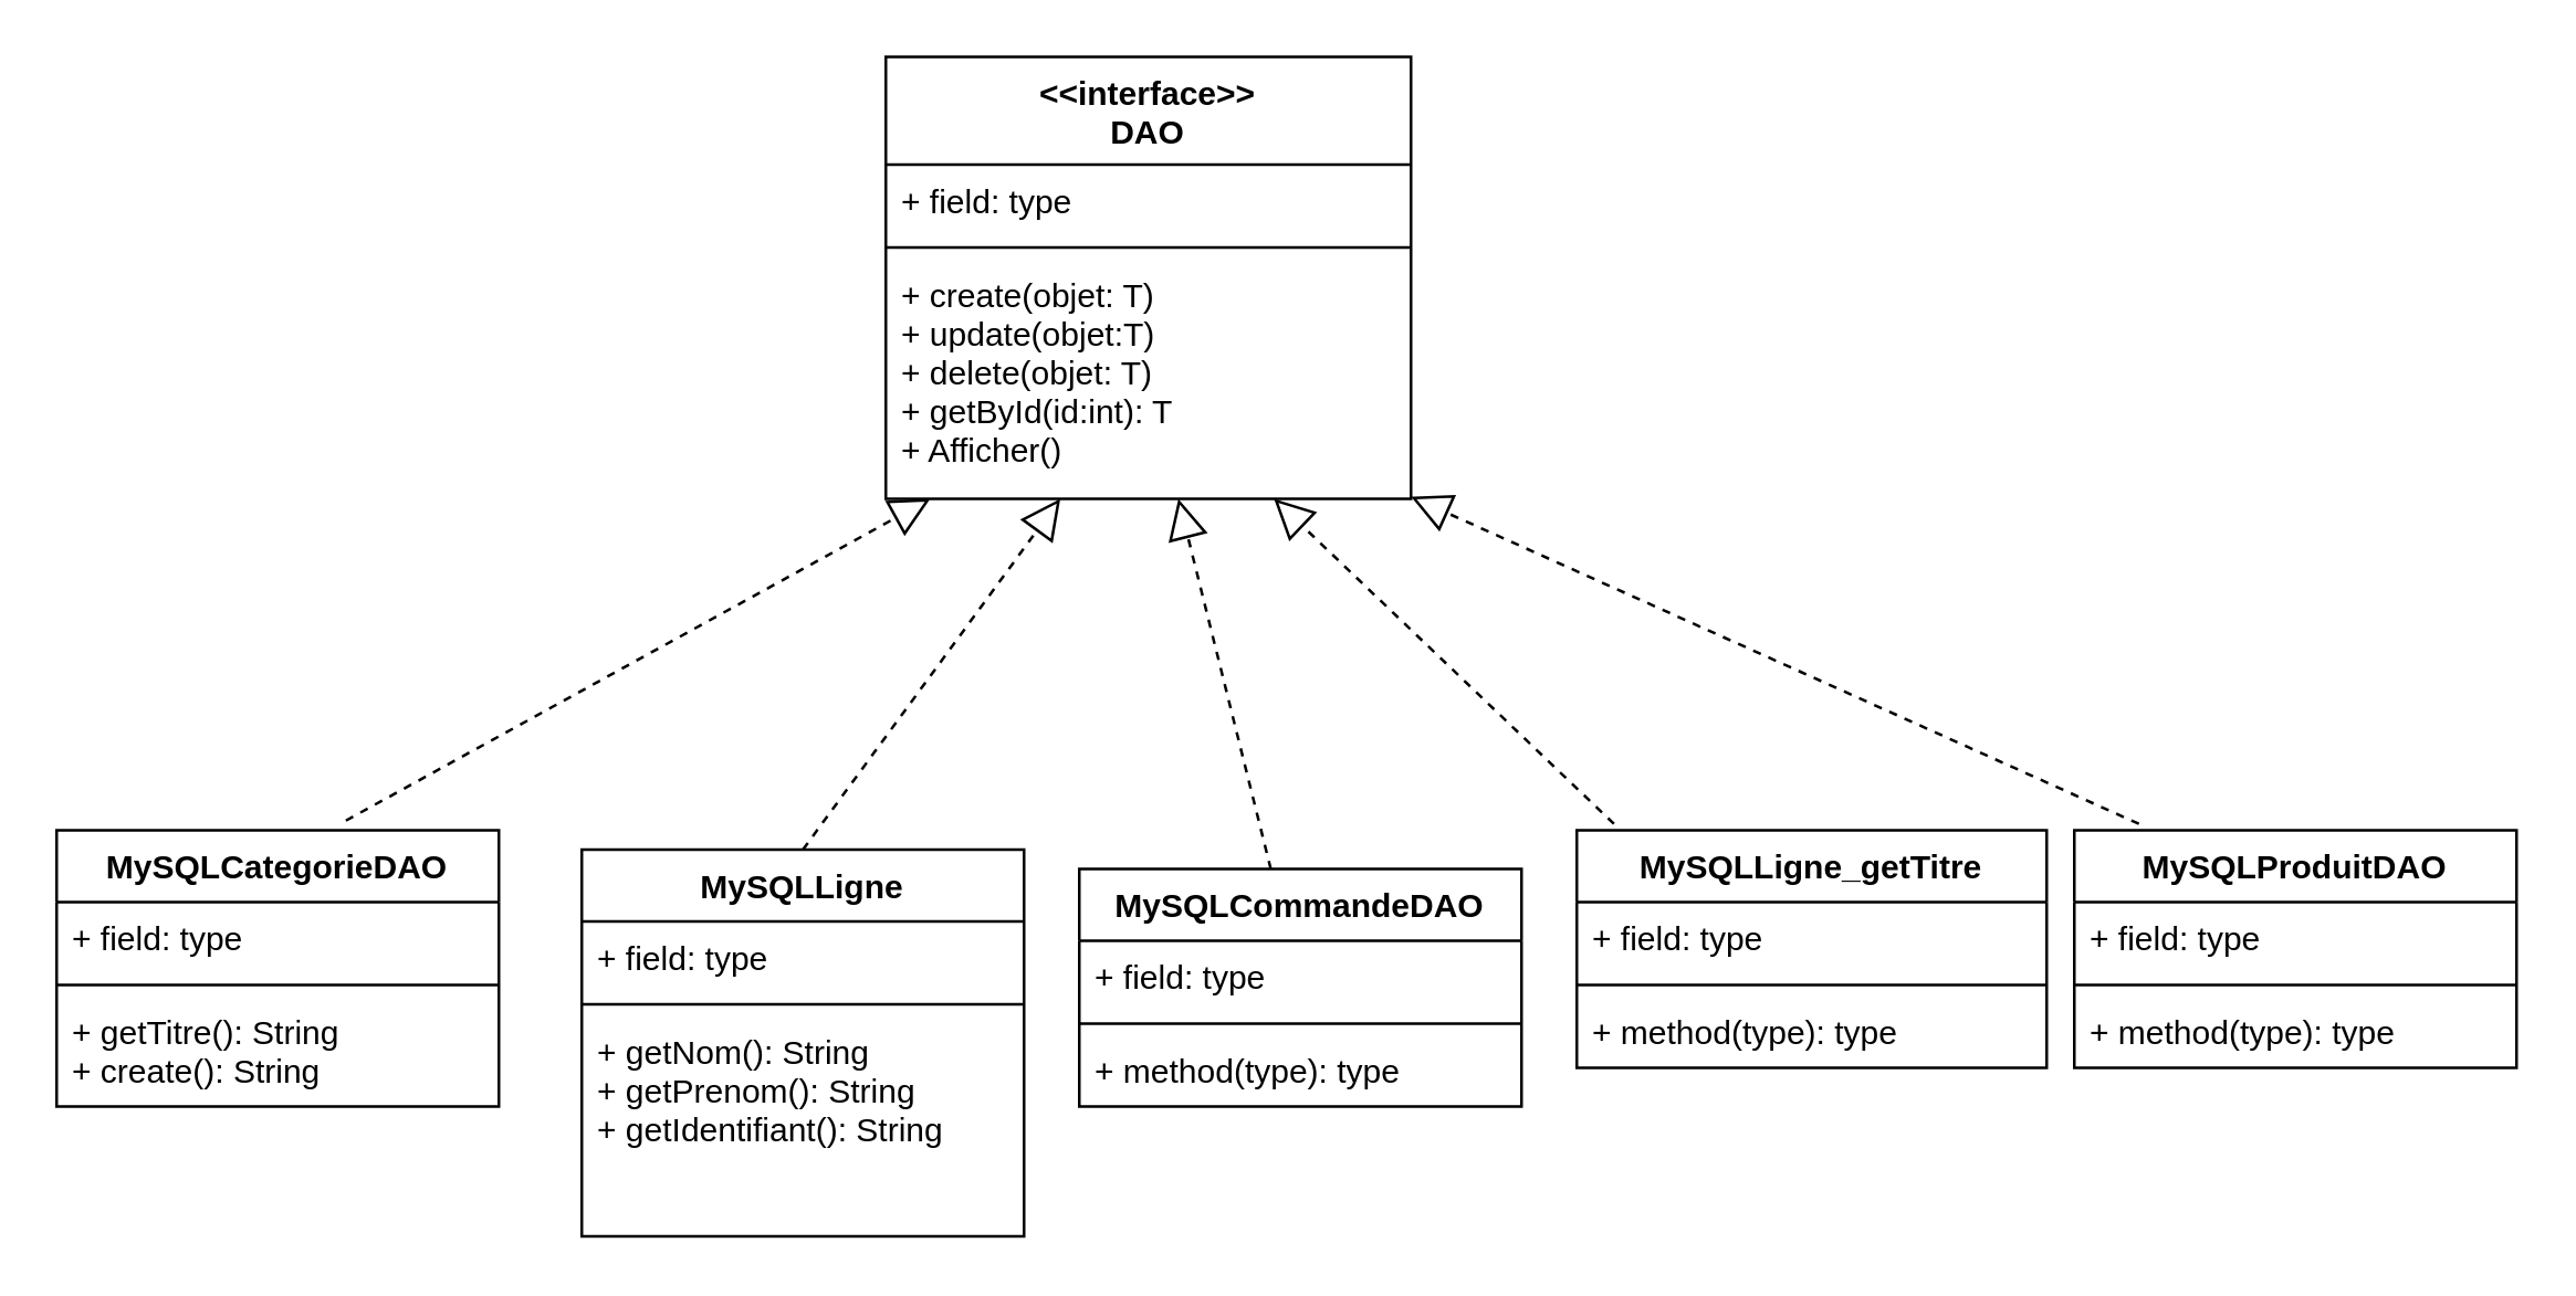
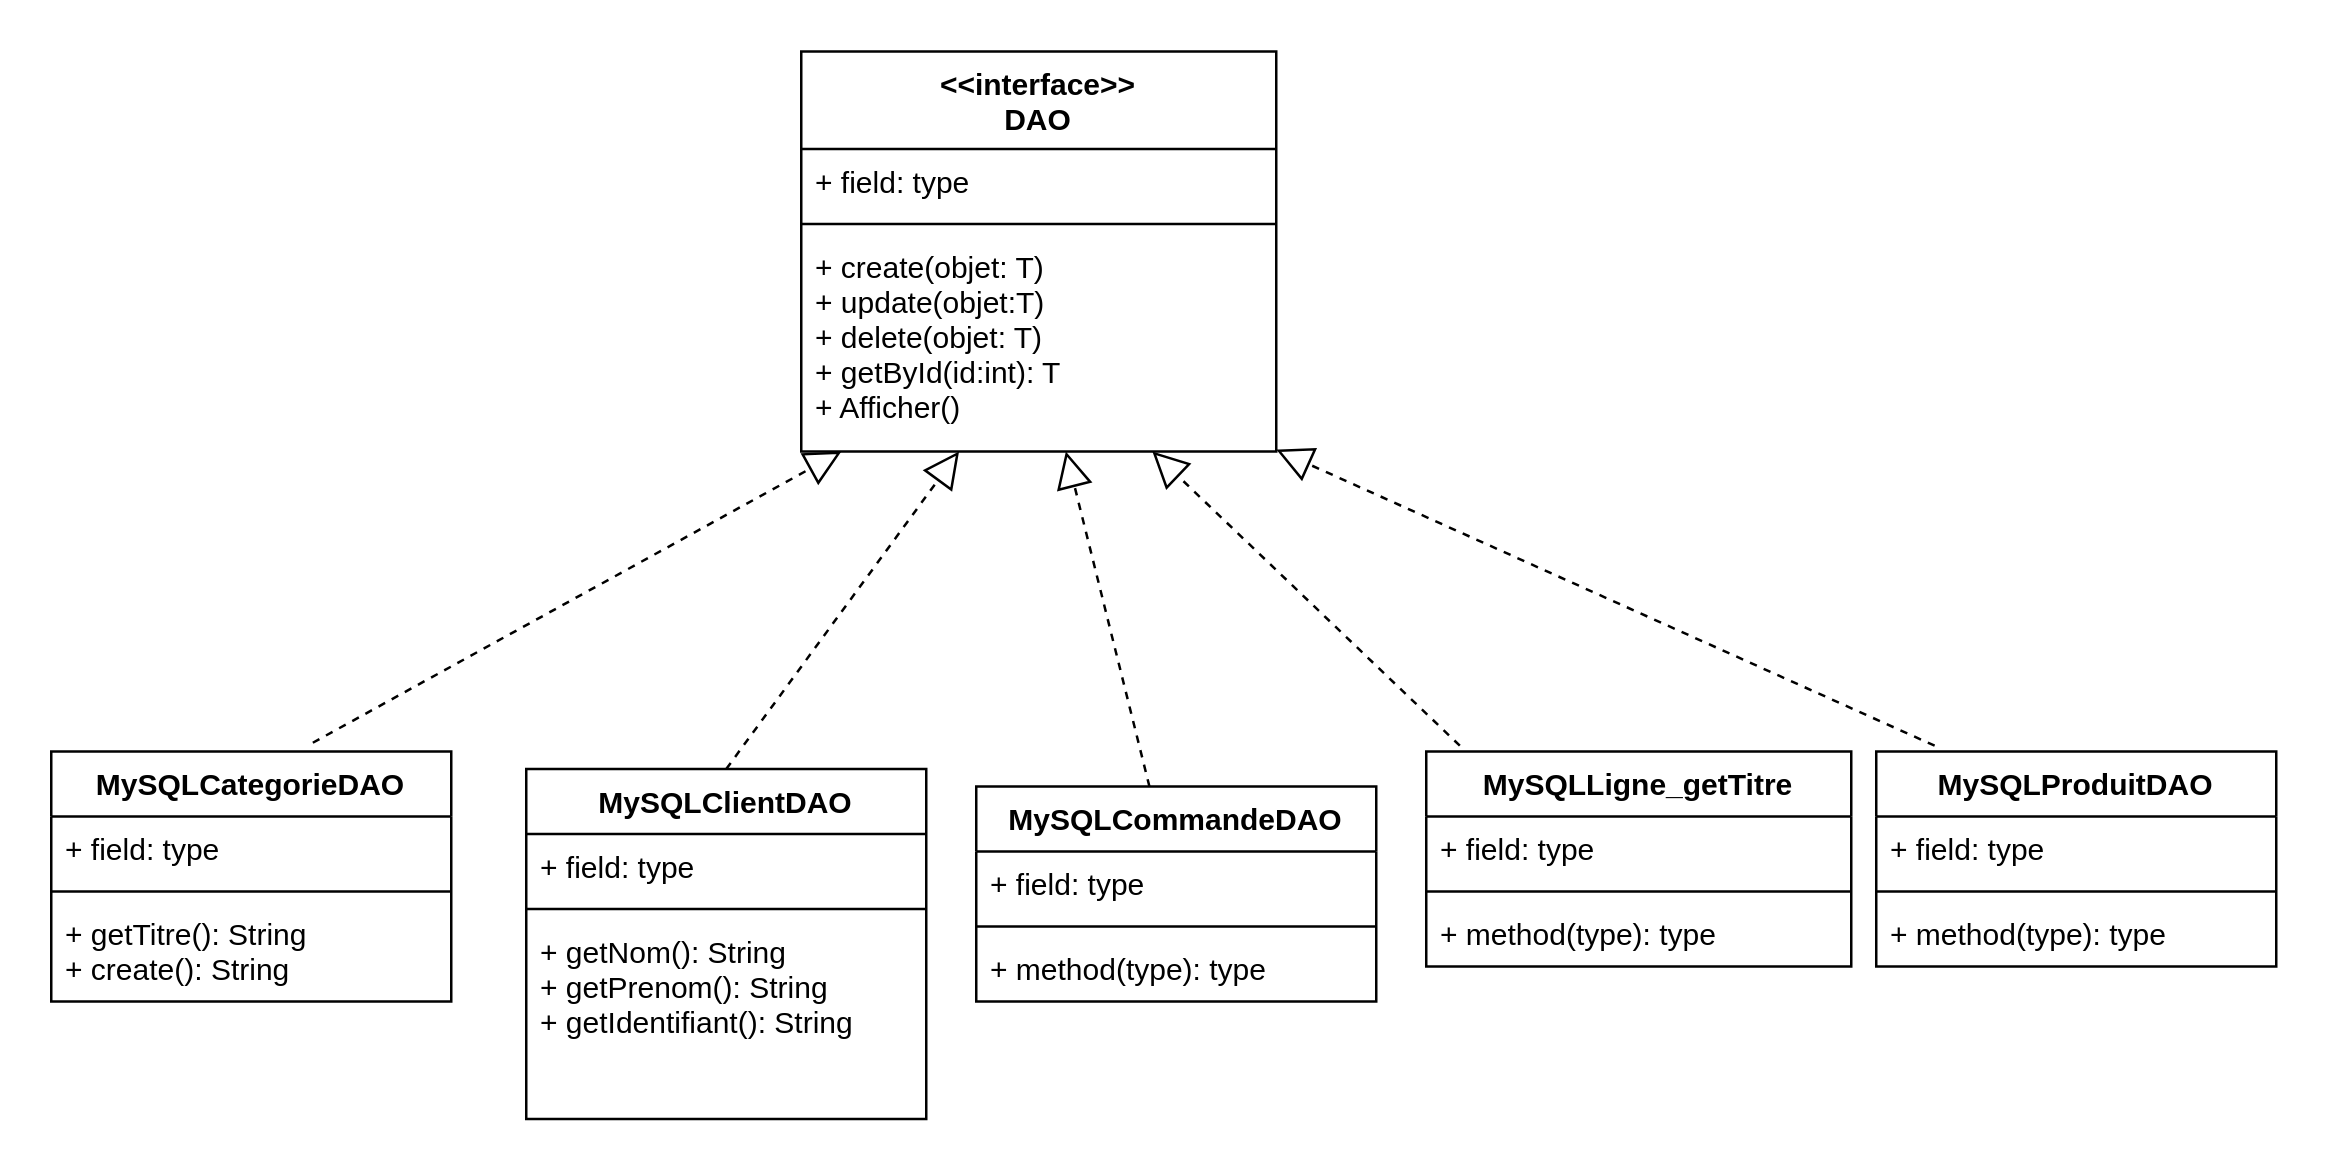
- <mxCell id="23" value="MySQLLigne" style="swimlane;fontStyle=1;align=center;verticalAlign=top;childLayout=stackLayout;horizontal=1;startSize=26;horizontalStack=0;resizeParent=1;resizeParentMax=0;resizeLast=0;collapsible=1;marginBottom=0;" vertex="1" parent="1"><mxGeometry x="210" y="307" width="160" height="140" as="geometry" /></mxCell>
+ <mxCell id="23" value="MySQLClientDAO" style="swimlane;fontStyle=1;align=center;verticalAlign=top;childLayout=stackLayout;horizontal=1;startSize=26;horizontalStack=0;resizeParent=1;resizeParentMax=0;resizeLast=0;collapsible=1;marginBottom=0;" vertex="1" parent="1"><mxGeometry x="210" y="307" width="160" height="140" as="geometry" /></mxCell>
